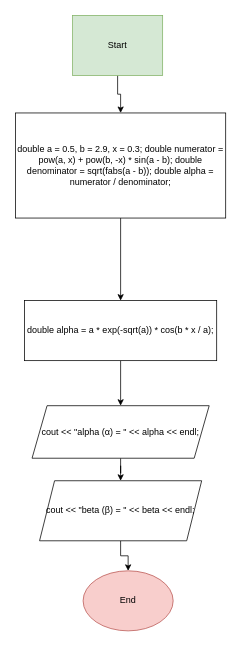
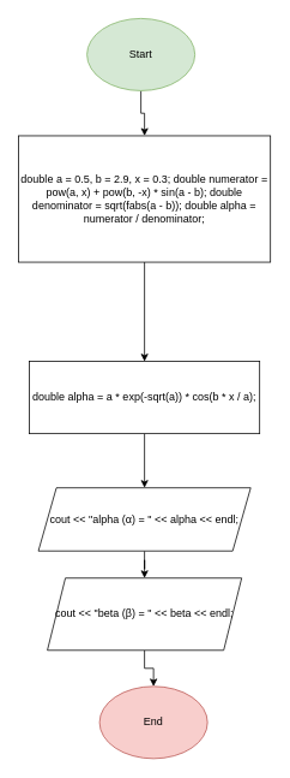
- <mxCell id="3" value="Start" style="whiteSpace=wrap;html=1;fillColor=#d5e8d4;strokeColor=#82b366;rounded=0;" vertex="1" parent="1"><mxGeometry x="96" y="20" width="120" height="80" as="geometry" /></mxCell>
+ <mxCell id="3" value="Start" style="ellipse;whiteSpace=wrap;html=1;fillColor=#d5e8d4;strokeColor=#82b366;" vertex="1" parent="1"><mxGeometry x="96" y="20" width="120" height="80" as="geometry" /></mxCell>
